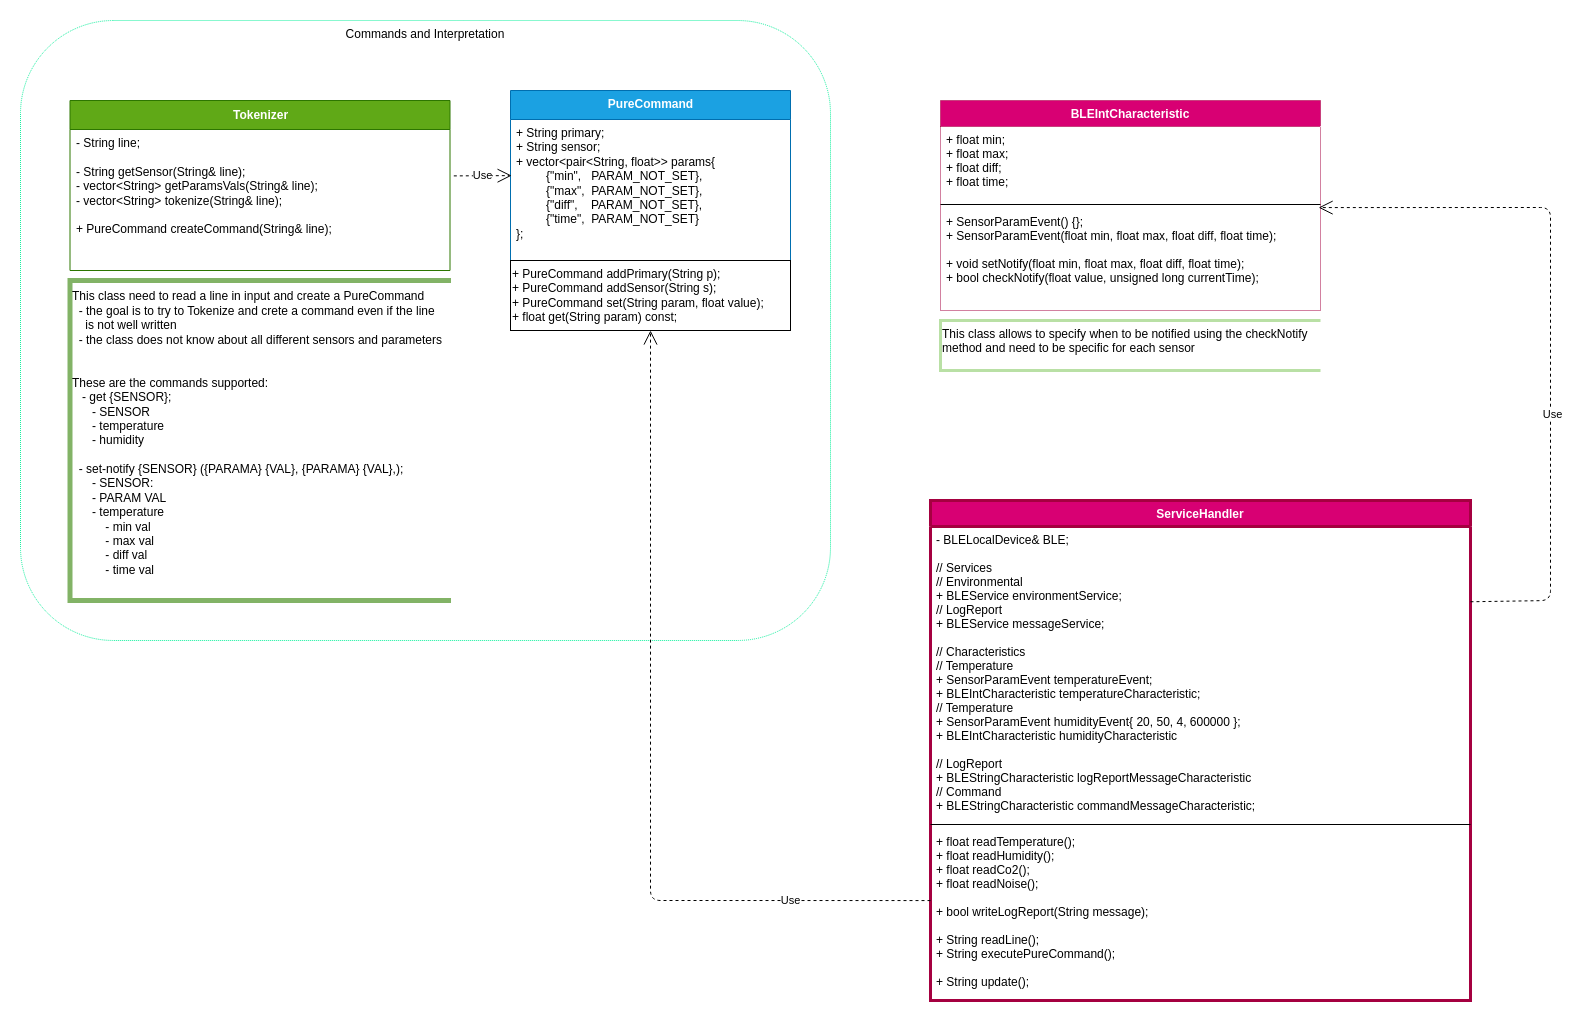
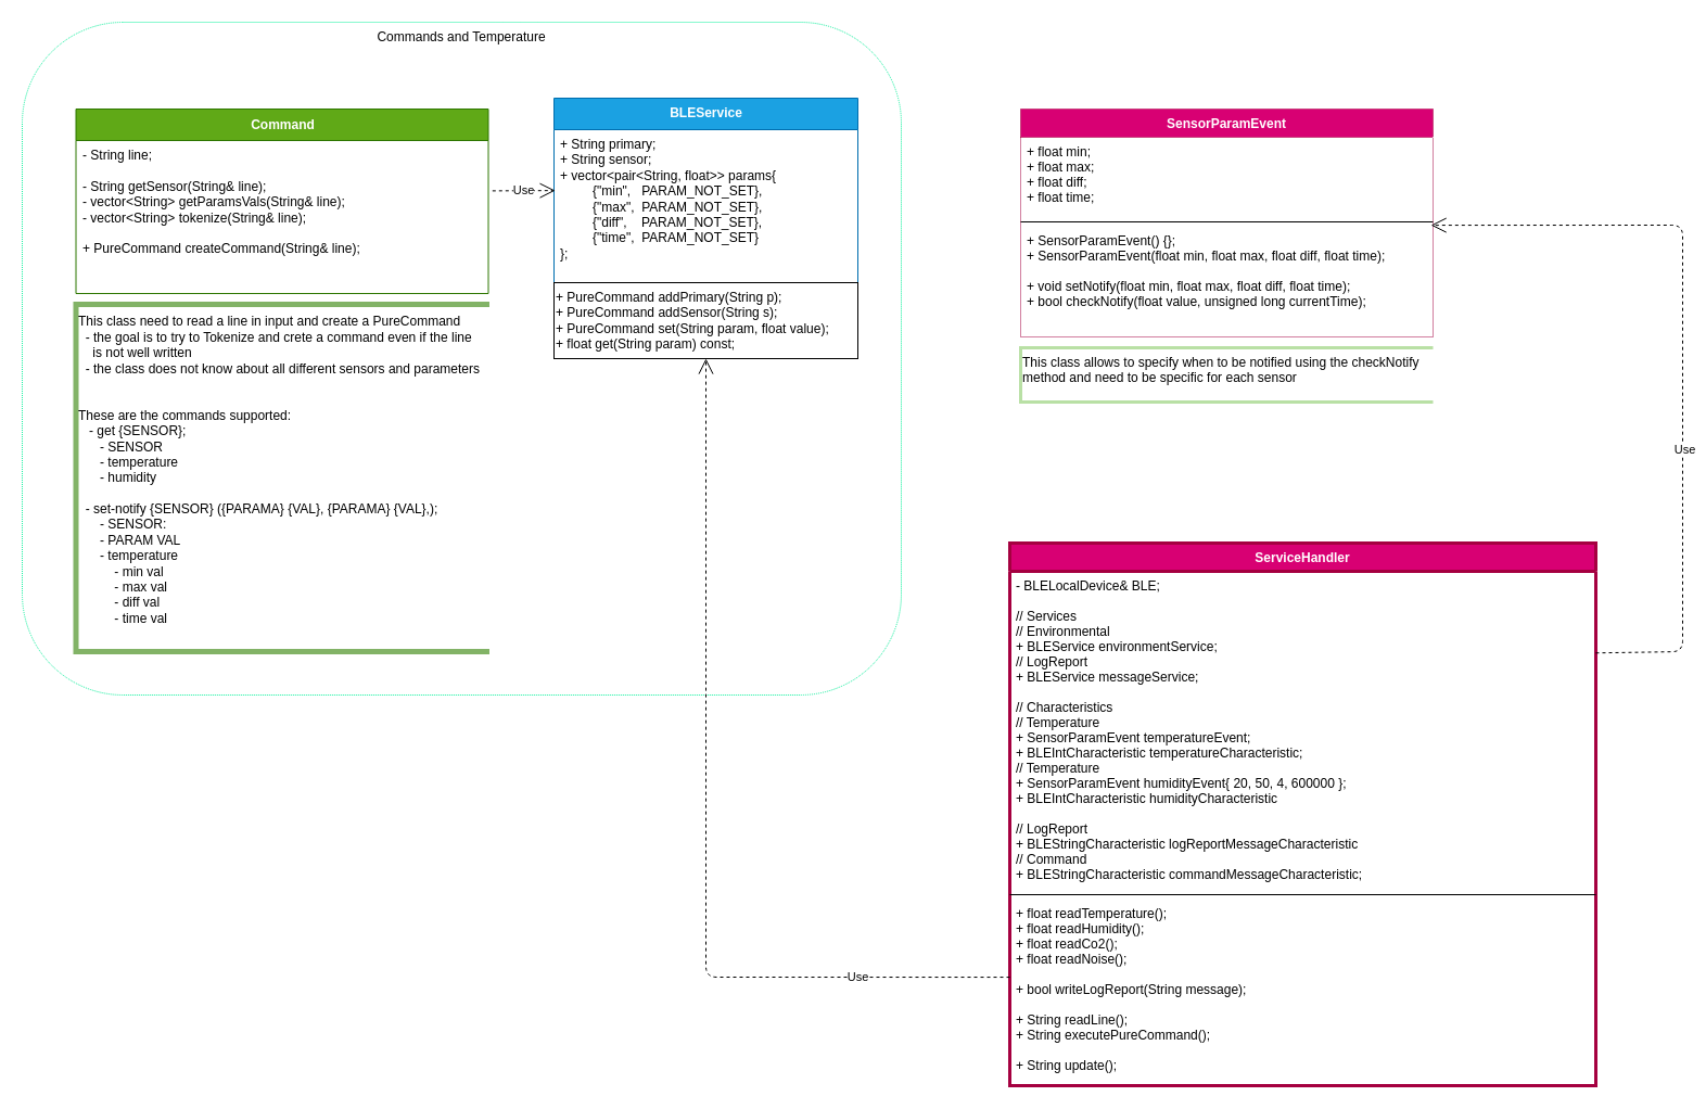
- <mxCell id="2" value="Commands and Interpretation" style="rounded=1;whiteSpace=wrap;html=1;strokeWidth=1;gradientColor=#ffffff;fillColor=none;dashed=1;dashPattern=1 1;verticalAlign=top;strokeColor=#11F09E;" parent="1" vertex="1"><mxGeometry x="20" y="20" width="810" height="620" as="geometry" /></mxCell>
+ <mxCell id="2" value="Commands and Temperature" style="rounded=1;whiteSpace=wrap;html=1;strokeWidth=1;gradientColor=#ffffff;fillColor=none;dashed=1;dashPattern=1 1;verticalAlign=top;strokeColor=#11F09E;" parent="1" vertex="1"><mxGeometry x="20" y="20" width="810" height="620" as="geometry" /></mxCell>
- <mxCell id="5" value="PureCommand" style="swimlane;fontStyle=1;align=center;verticalAlign=top;childLayout=stackLayout;horizontal=1;startSize=29;horizontalStack=0;resizeParent=1;resizeParentMax=0;resizeLast=0;collapsible=0;marginBottom=0;html=1;fillColor=#1ba1e2;strokeColor=#006EAF;fontColor=#ffffff;" parent="1" vertex="1"><mxGeometry x="510" y="90" width="280" height="240" as="geometry" /></mxCell>
+ <mxCell id="5" value="BLEService" style="swimlane;fontStyle=1;align=center;verticalAlign=top;childLayout=stackLayout;horizontal=1;startSize=29;horizontalStack=0;resizeParent=1;resizeParentMax=0;resizeLast=0;collapsible=0;marginBottom=0;html=1;fillColor=#1ba1e2;strokeColor=#006EAF;fontColor=#ffffff;" parent="1" vertex="1"><mxGeometry x="510" y="90" width="280" height="240" as="geometry" /></mxCell>
- <mxCell id="10" value="BLEIntCharacteristic" style="swimlane;fontStyle=1;align=center;verticalAlign=top;childLayout=stackLayout;horizontal=1;startSize=26;horizontalStack=0;resizeParent=1;resizeParentMax=0;resizeLast=0;collapsible=1;marginBottom=0;dashed=1;dashPattern=1 1;strokeWidth=1;fillColor=#d80073;strokeColor=#A50040;fontColor=#ffffff;" parent="1" vertex="1"><mxGeometry x="940" y="100" width="380" height="210" as="geometry" /></mxCell>
+ <mxCell id="10" value="SensorParamEvent" style="swimlane;fontStyle=1;align=center;verticalAlign=top;childLayout=stackLayout;horizontal=1;startSize=26;horizontalStack=0;resizeParent=1;resizeParentMax=0;resizeLast=0;collapsible=1;marginBottom=0;dashed=1;dashPattern=1 1;strokeWidth=1;fillColor=#d80073;strokeColor=#A50040;fontColor=#ffffff;" parent="1" vertex="1"><mxGeometry x="940" y="100" width="380" height="210" as="geometry" /></mxCell>
- <mxCell id="3" value="Tokenizer" style="swimlane;fontStyle=1;align=center;verticalAlign=middle;childLayout=stackLayout;horizontal=1;startSize=29;horizontalStack=0;resizeParent=1;resizeParentMax=0;resizeLast=0;collapsible=0;marginBottom=0;html=1;fillColor=#60a917;strokeColor=#2D7600;fontColor=#ffffff;" parent="1" vertex="1"><mxGeometry x="69.5" y="100" width="380" height="170" as="geometry" /></mxCell>
+ <mxCell id="3" value="Command" style="swimlane;fontStyle=1;align=center;verticalAlign=middle;childLayout=stackLayout;horizontal=1;startSize=29;horizontalStack=0;resizeParent=1;resizeParentMax=0;resizeLast=0;collapsible=0;marginBottom=0;html=1;fillColor=#60a917;strokeColor=#2D7600;fontColor=#ffffff;" parent="1" vertex="1"><mxGeometry x="69.5" y="100" width="380" height="170" as="geometry" /></mxCell>
